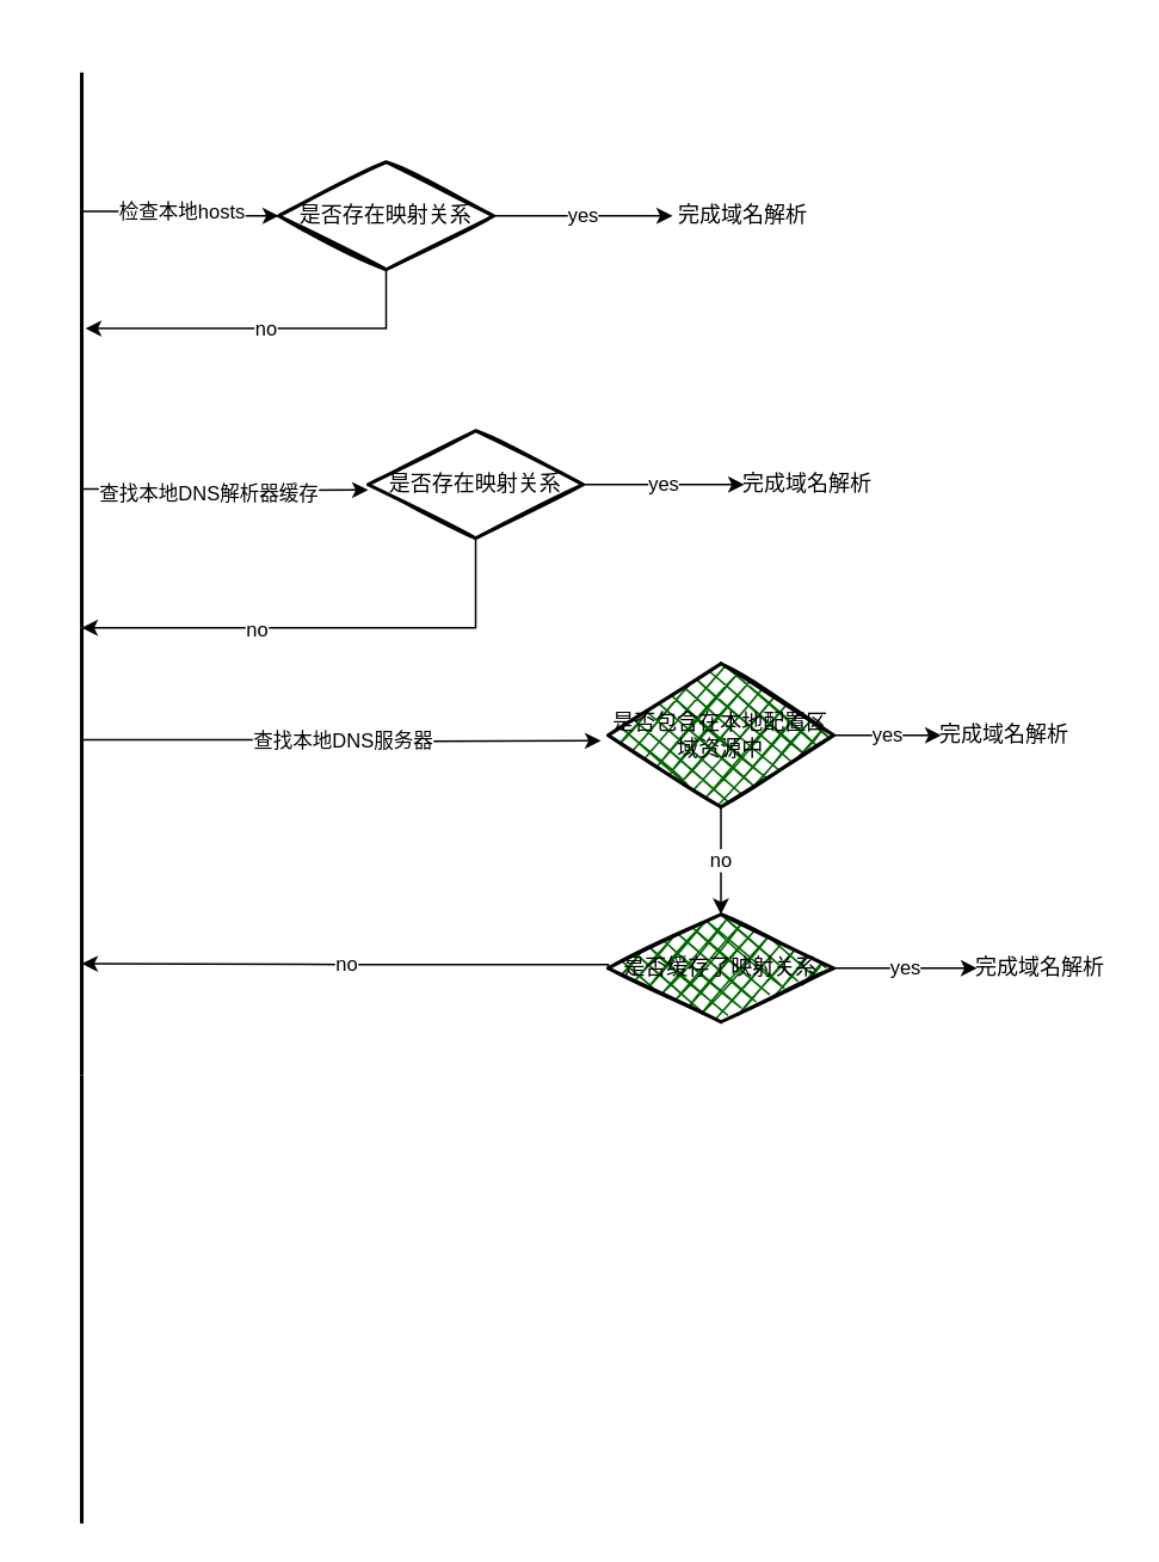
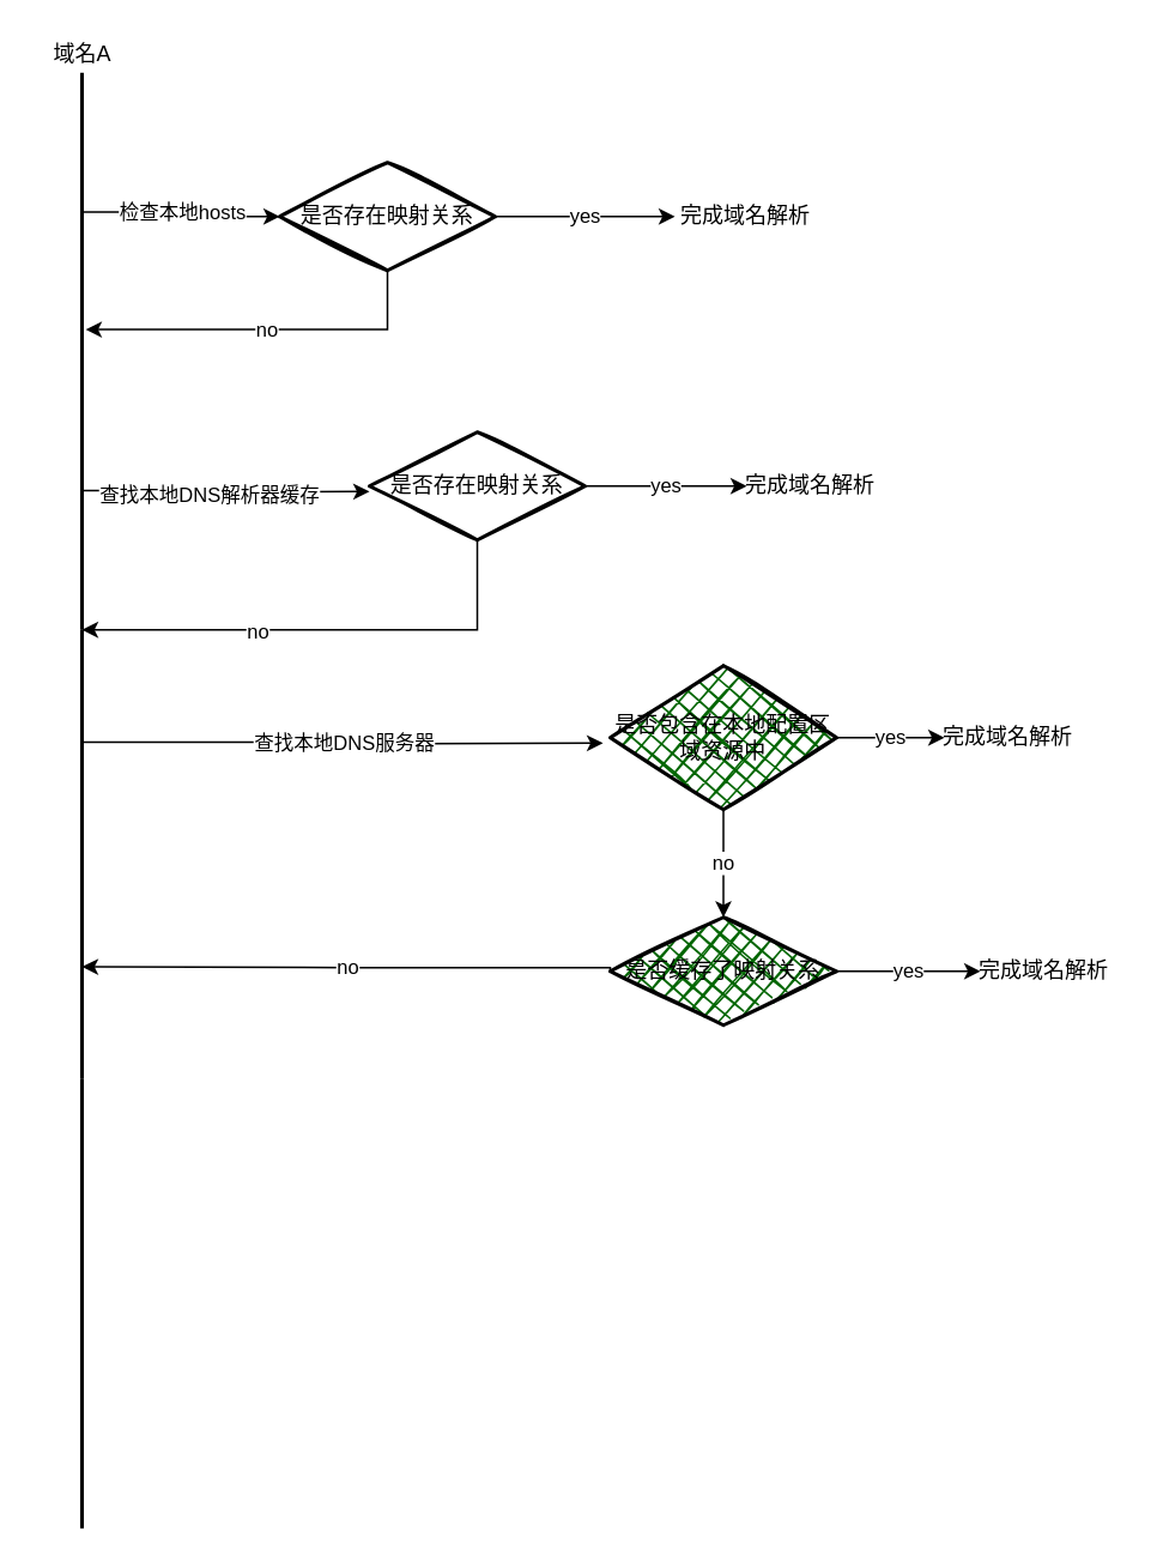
+ <mxCell id="6" value="域名A" style="text;html=1;align=center;verticalAlign=middle;resizable=0;points=[];autosize=1;strokeColor=none;" parent="1" vertex="1"><mxGeometry x="20" y="20" width="50" height="20" as="geometry" /></mxCell>
